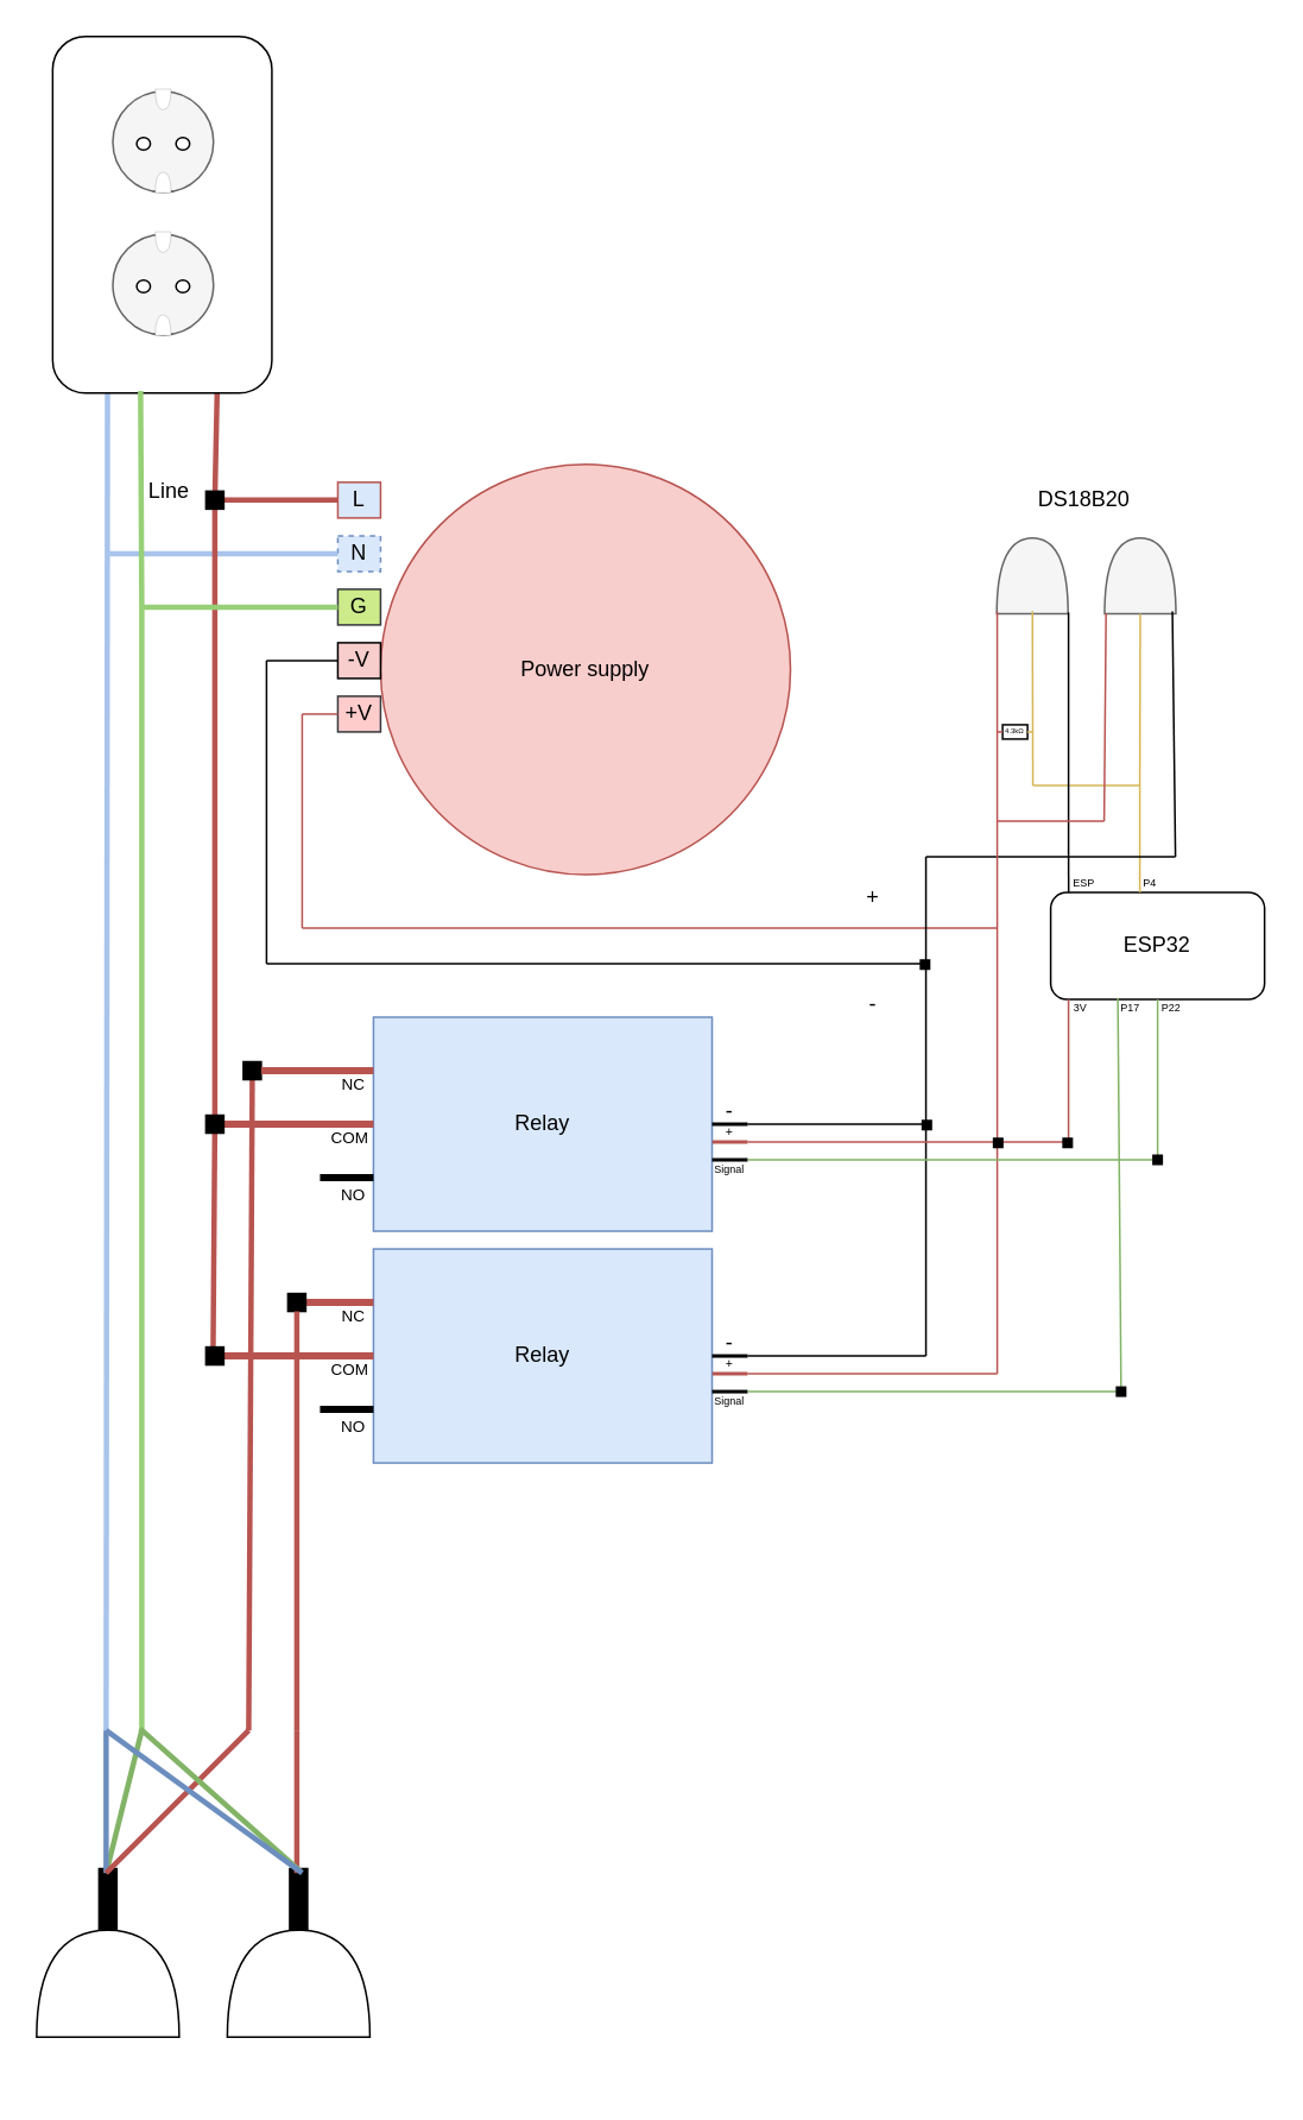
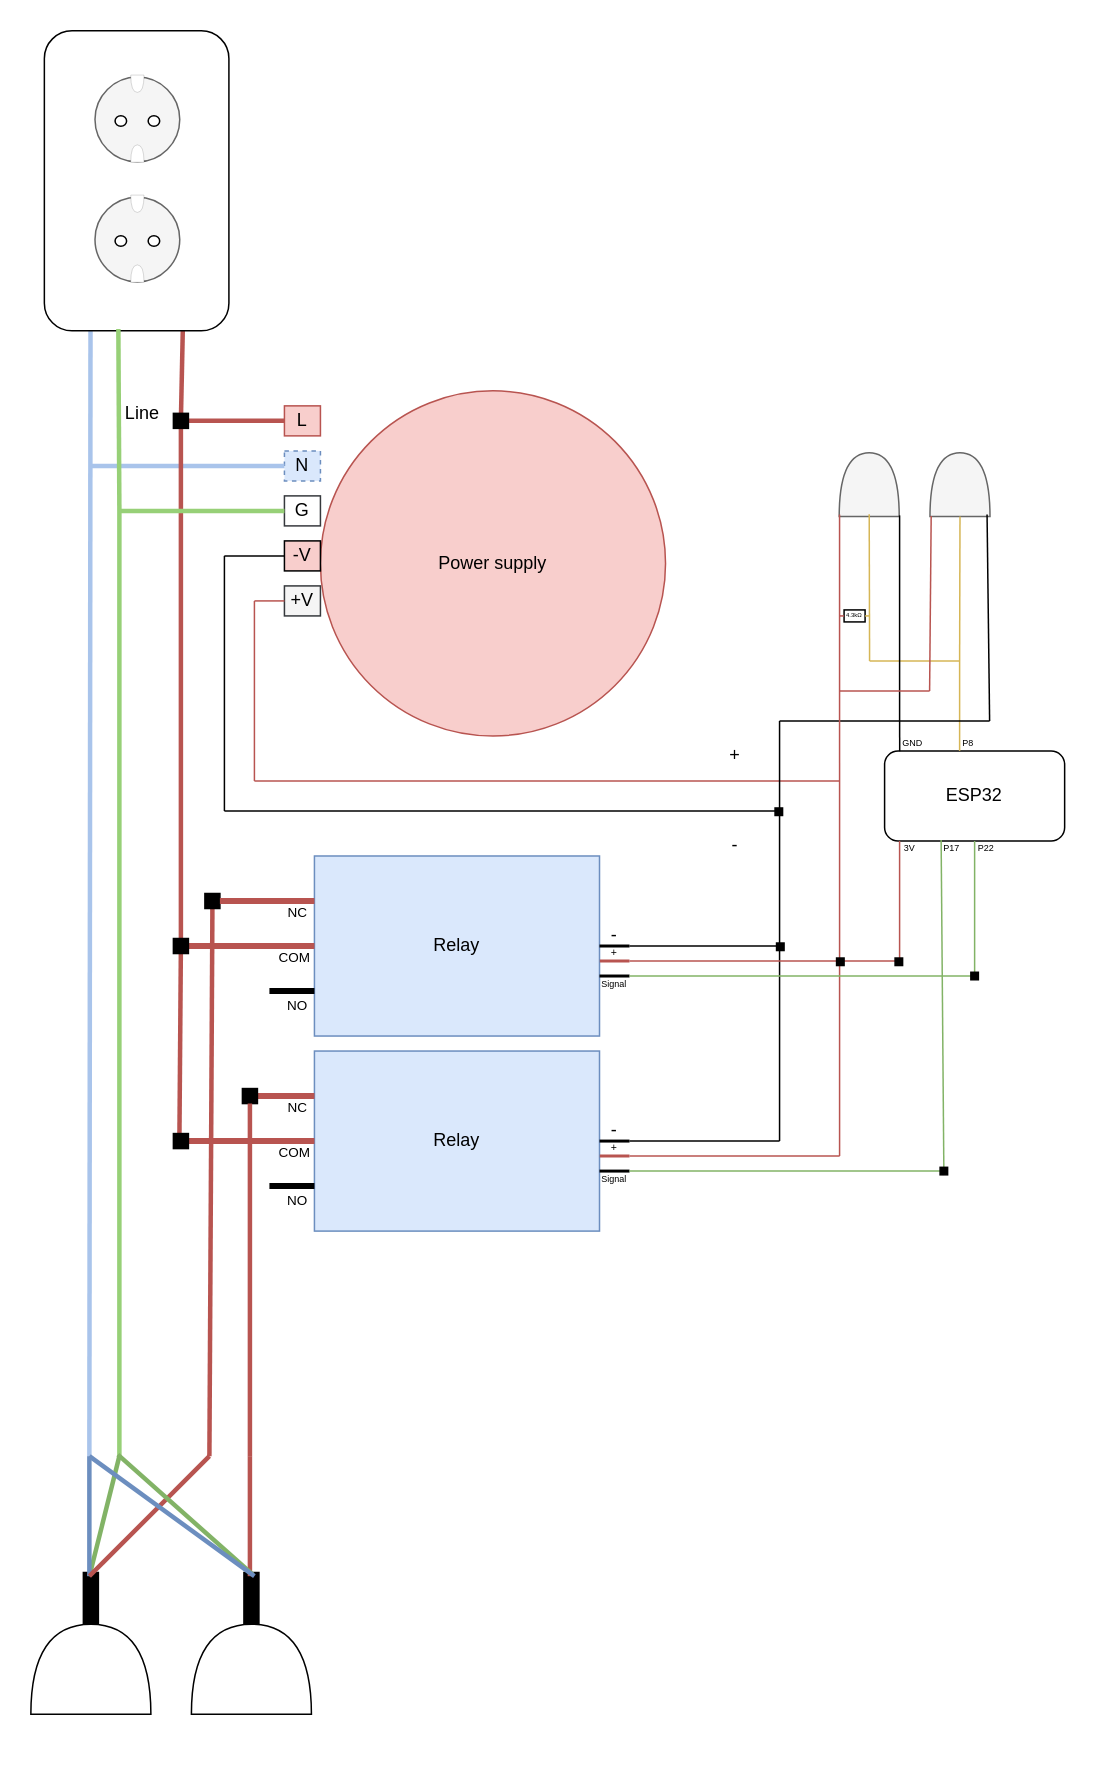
- <mxCell id="33" value="L" style="rounded=0;whiteSpace=wrap;html=1;fillColor=#dae8fc;strokeColor=#b85450;" parent="31" vertex="1"><mxGeometry y="10" width="24" height="20" as="geometry" /></mxCell>
+ <mxCell id="33" value="L" style="rounded=0;whiteSpace=wrap;html=1;fillColor=#f8cecc;strokeColor=#b85450;" parent="31" vertex="1"><mxGeometry y="10" width="24" height="20" as="geometry" /></mxCell>
- <mxCell id="121" value="DS18B20" style="text;html=1;align=center;verticalAlign=middle;whiteSpace=wrap;rounded=0;" vertex="1" parent="1"><mxGeometry x="578" y="265" width="60" height="30" as="geometry" /></mxCell>
- <mxCell id="35" value="G" style="rounded=0;whiteSpace=wrap;html=1;fillColor=#cdeb8b;strokeColor=#36393d;" parent="31" vertex="1"><mxGeometry y="70" width="24" height="20" as="geometry" /></mxCell>
+ <mxCell id="35" value="G" style="rounded=0;whiteSpace=wrap;html=1;fillColor=#ffffff;strokeColor=#36393d;" parent="31" vertex="1"><mxGeometry y="70" width="24" height="20" as="geometry" /></mxCell>
- <mxCell id="37" value="+V" style="rounded=0;whiteSpace=wrap;html=1;fillColor=#ffcccc;strokeColor=#36393d;" parent="31" vertex="1"><mxGeometry y="130" width="24" height="20" as="geometry" /></mxCell>
+ <mxCell id="37" value="+V" style="rounded=0;whiteSpace=wrap;html=1;fillColor=#f5f5f5;strokeColor=#36393d;" parent="31" vertex="1"><mxGeometry y="130" width="24" height="20" as="geometry" /></mxCell>
- <mxCell id="91" value="&lt;font style=&quot;font-size: 6px;&quot;&gt;ESP&lt;/font&gt;" style="text;html=1;align=center;verticalAlign=middle;whiteSpace=wrap;rounded=0;" vertex="1" parent="1"><mxGeometry x="588" y="483" width="40" height="20" as="geometry" /></mxCell>
+ <mxCell id="91" value="&lt;font style=&quot;font-size: 6px;&quot;&gt;GND&lt;/font&gt;" style="text;html=1;align=center;verticalAlign=middle;whiteSpace=wrap;rounded=0;" vertex="1" parent="1"><mxGeometry x="588" y="483" width="40" height="20" as="geometry" /></mxCell>
- <mxCell id="92" value="&lt;font style=&quot;font-size: 6px;&quot;&gt;P4&lt;/font&gt;" style="text;html=1;align=center;verticalAlign=middle;whiteSpace=wrap;rounded=0;" vertex="1" parent="1"><mxGeometry x="625" y="483" width="40" height="20" as="geometry" /></mxCell>
+ <mxCell id="92" value="&lt;font style=&quot;font-size: 6px;&quot;&gt;P8&lt;/font&gt;" style="text;html=1;align=center;verticalAlign=middle;whiteSpace=wrap;rounded=0;" vertex="1" parent="1"><mxGeometry x="625" y="483" width="40" height="20" as="geometry" /></mxCell>
